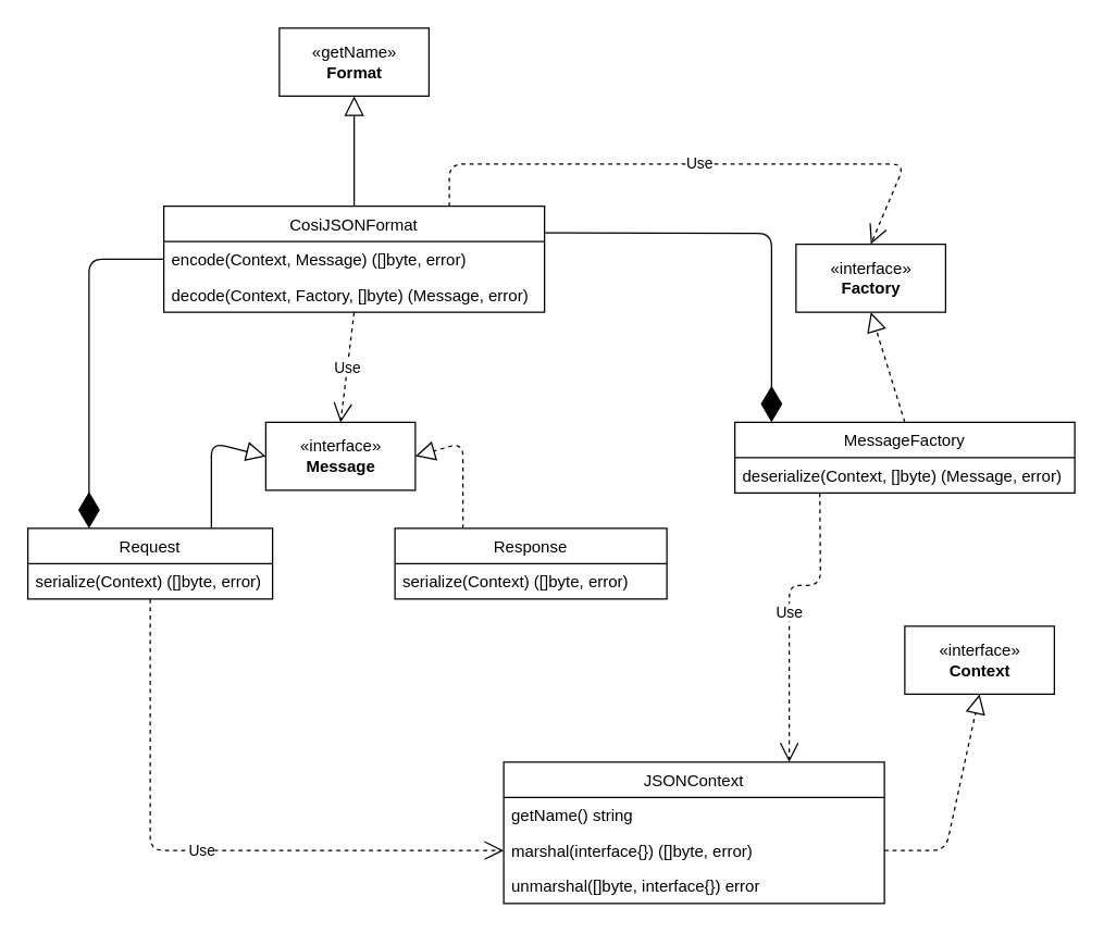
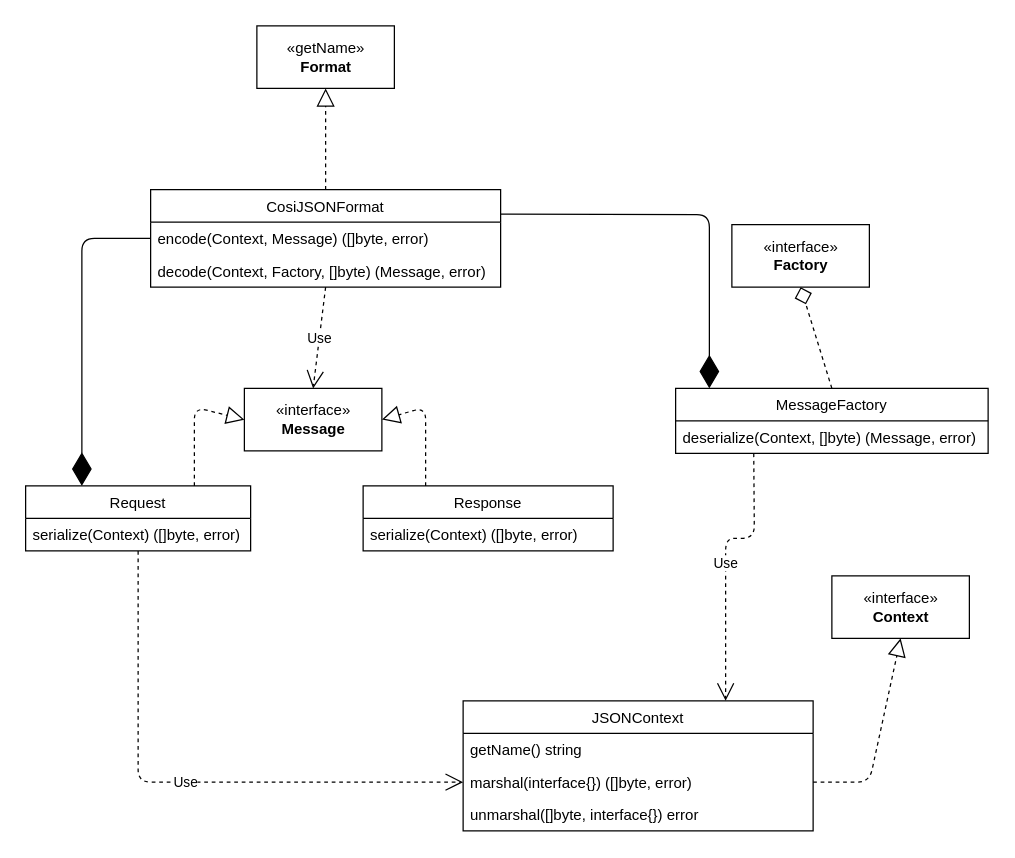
- <mxCell id="6" value="" style="endArrow=block;dashed=0;endFill=0;endSize=12;html=1;exitX=0.5;exitY=0;exitDx=0;exitDy=0;entryX=0.5;entryY=1;entryDx=0;entryDy=0;" edge="1" parent="1" source="2" target="5"><mxGeometry width="160" relative="1" as="geometry"><mxPoint x="460" y="40" as="sourcePoint" /><mxPoint x="300" y="40" as="targetPoint" /></mxGeometry></mxCell>
+ <mxCell id="6" value="" style="endArrow=block;dashed=1;endFill=0;endSize=12;html=1;exitX=0.5;exitY=0;exitDx=0;exitDy=0;entryX=0.5;entryY=1;entryDx=0;entryDy=0;" edge="1" parent="1" source="2" target="5"><mxGeometry width="160" relative="1" as="geometry"><mxPoint x="460" y="40" as="sourcePoint" /><mxPoint x="300" y="40" as="targetPoint" /></mxGeometry></mxCell>
- <mxCell id="29" value="Use" style="endArrow=open;endSize=12;dashed=1;html=1;exitX=0.75;exitY=0;exitDx=0;exitDy=0;entryX=0.5;entryY=0;entryDx=0;entryDy=0;" edge="1" parent="1" source="2" target="23"><mxGeometry width="160" relative="1" as="geometry"><mxPoint x="490" y="120" as="sourcePoint" /><mxPoint x="650" y="120" as="targetPoint" /><Array as="points"><mxPoint x="330" y="120" /><mxPoint x="665" y="120" /></Array></mxGeometry></mxCell>
- <mxCell id="24" value="" style="endArrow=block;dashed=1;endFill=0;endSize=12;html=1;exitX=0.5;exitY=0;exitDx=0;exitDy=0;entryX=0.5;entryY=1;entryDx=0;entryDy=0;" edge="1" parent="1" source="20" target="23"><mxGeometry width="160" relative="1" as="geometry"><mxPoint x="790" y="280" as="sourcePoint" /><mxPoint x="630" y="280" as="targetPoint" /></mxGeometry></mxCell>
+ <mxCell id="24" value="" style="endArrow=diamond;dashed=1;endFill=0;endSize=12;html=1;exitX=0.5;exitY=0;exitDx=0;exitDy=0;entryX=0.5;entryY=1;entryDx=0;entryDy=0;" edge="1" parent="1" source="20" target="23"><mxGeometry width="160" relative="1" as="geometry"><mxPoint x="790" y="280" as="sourcePoint" /><mxPoint x="630" y="280" as="targetPoint" /></mxGeometry></mxCell>
- <mxCell id="12" value="" style="endArrow=block;dashed=0;endFill=0;endSize=12;html=1;exitX=0.75;exitY=0;exitDx=0;exitDy=0;entryX=0;entryY=0.5;entryDx=0;entryDy=0;" edge="1" parent="1" source="7" target="11"><mxGeometry width="160" relative="1" as="geometry"><mxPoint x="320" y="270" as="sourcePoint" /><mxPoint x="160" y="270" as="targetPoint" /><Array as="points"><mxPoint x="155" y="325" /></Array></mxGeometry></mxCell>
+ <mxCell id="12" value="" style="endArrow=block;dashed=1;endFill=0;endSize=12;html=1;exitX=0.75;exitY=0;exitDx=0;exitDy=0;entryX=0;entryY=0.5;entryDx=0;entryDy=0;" edge="1" parent="1" source="7" target="11"><mxGeometry width="160" relative="1" as="geometry"><mxPoint x="320" y="270" as="sourcePoint" /><mxPoint x="160" y="270" as="targetPoint" /><Array as="points"><mxPoint x="155" y="325" /></Array></mxGeometry></mxCell>
